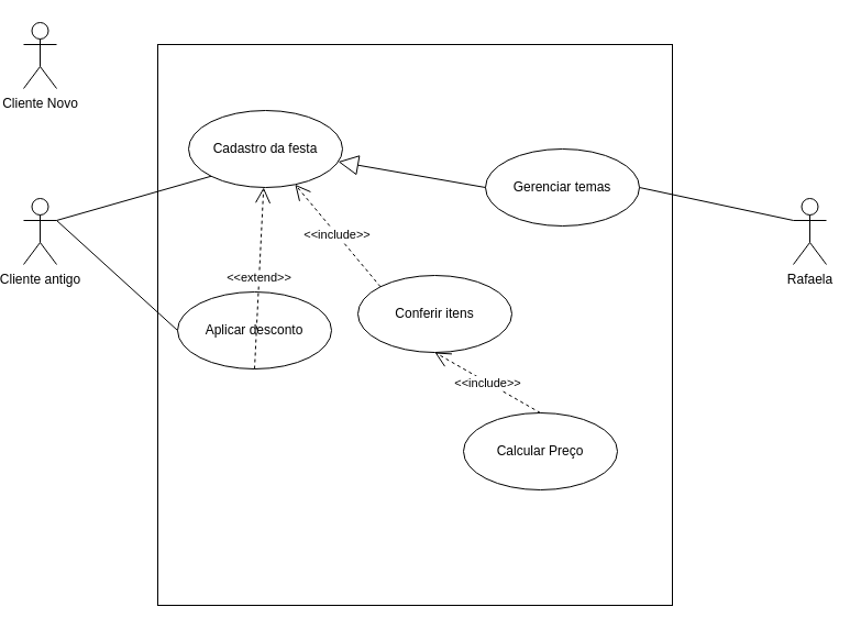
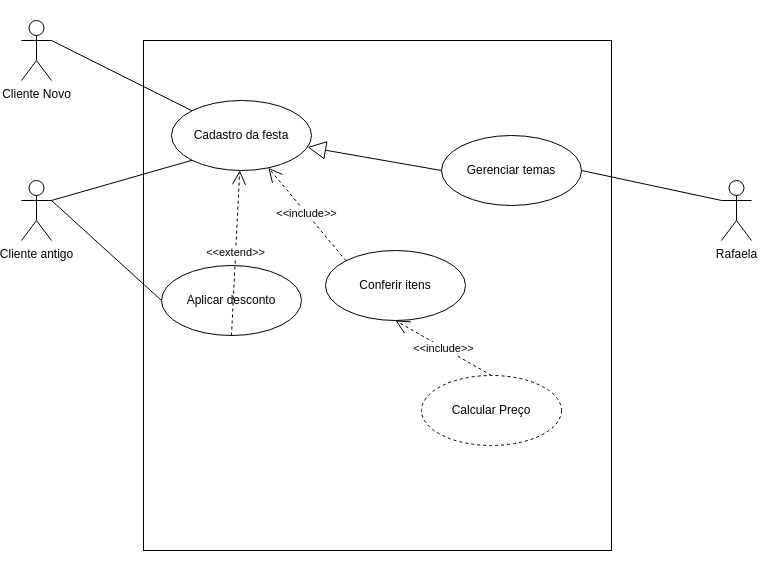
+ <mxCell id="7" value="" style="endArrow=none;html=1;rounded=0;entryX=0;entryY=0;entryDx=0;entryDy=0;exitX=1;exitY=0.333;exitDx=0;exitDy=0;exitPerimeter=0;" edge="1" parent="1" source="3" target="6"><mxGeometry width="50" height="50" relative="1" as="geometry"><mxPoint x="100" y="110" as="sourcePoint" /><mxPoint x="150" y="60" as="targetPoint" /></mxGeometry></mxCell>
- <mxCell id="11" value="Calcular Preço" style="ellipse;whiteSpace=wrap;html=1;" vertex="1" parent="1"><mxGeometry x="420" y="375" width="140" height="70" as="geometry" /></mxCell>
+ <mxCell id="11" value="Calcular Preço" style="ellipse;whiteSpace=wrap;html=1;dashed=1;" vertex="1" parent="1"><mxGeometry x="420" y="375" width="140" height="70" as="geometry" /></mxCell>
